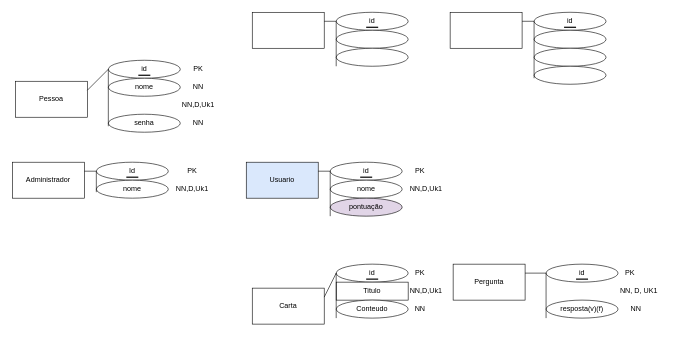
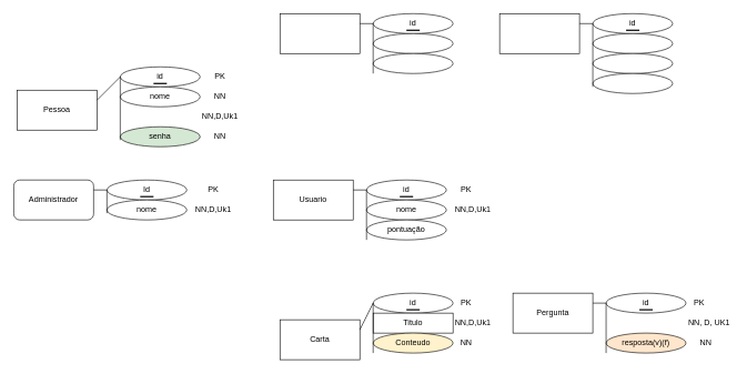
- <mxCell id="5" value="senha" style="ellipse;whiteSpace=wrap;html=1;" vertex="1" parent="1"><mxGeometry x="180" y="190" width="120" height="30" as="geometry" /></mxCell>
+ <mxCell id="5" value="senha" style="ellipse;whiteSpace=wrap;html=1;fillColor=#d5e8d4;" vertex="1" parent="1"><mxGeometry x="180" y="190" width="120" height="30" as="geometry" /></mxCell>
- <mxCell id="7" value="Administrador" style="rounded=0;whiteSpace=wrap;html=1;" vertex="1" parent="1"><mxGeometry x="20" y="270" width="120" height="60" as="geometry" /></mxCell>
+ <mxCell id="7" value="Administrador" style="whiteSpace=wrap;html=1;rounded=1;" vertex="1" parent="1"><mxGeometry x="20" y="270" width="120" height="60" as="geometry" /></mxCell>
- <mxCell id="12" value="Usuario" style="rounded=0;whiteSpace=wrap;html=1;fillColor=#dae8fc;" vertex="1" parent="1"><mxGeometry x="410" y="270" width="120" height="60" as="geometry" /></mxCell>
+ <mxCell id="12" value="Usuario" style="rounded=0;whiteSpace=wrap;html=1;" vertex="1" parent="1"><mxGeometry x="410" y="270" width="120" height="60" as="geometry" /></mxCell>
- <mxCell id="15" value="pontuação" style="ellipse;whiteSpace=wrap;html=1;fillColor=#e1d5e7;" vertex="1" parent="1"><mxGeometry x="550" y="330" width="120" height="30" as="geometry" /></mxCell>
+ <mxCell id="15" value="pontuação" style="ellipse;whiteSpace=wrap;html=1;" vertex="1" parent="1"><mxGeometry x="550" y="330" width="120" height="30" as="geometry" /></mxCell>
- <mxCell id="46" value="Pergunta" style="rounded=0;whiteSpace=wrap;html=1;" vertex="1" parent="1"><mxGeometry x="755" y="440" width="120" height="60" as="geometry" /></mxCell>
+ <mxCell id="46" value="Pergunta" style="rounded=0;whiteSpace=wrap;html=1;" vertex="1" parent="1"><mxGeometry x="770" y="440" width="120" height="60" as="geometry" /></mxCell>
- <mxCell id="43" value="Conteudo" style="ellipse;whiteSpace=wrap;html=1;" vertex="1" parent="1"><mxGeometry x="560" y="500" width="120" height="30" as="geometry" /></mxCell>
+ <mxCell id="43" value="Conteudo" style="ellipse;whiteSpace=wrap;html=1;fillColor=#fff2cc;" vertex="1" parent="1"><mxGeometry x="560" y="500" width="120" height="30" as="geometry" /></mxCell>
- <mxCell id="48" value="resposta(v)(f)" style="ellipse;whiteSpace=wrap;html=1;" vertex="1" parent="1"><mxGeometry x="910" y="500" width="120" height="30" as="geometry" /></mxCell>
+ <mxCell id="48" value="resposta(v)(f)" style="ellipse;whiteSpace=wrap;html=1;fillColor=#ffe6cc;" vertex="1" parent="1"><mxGeometry x="910" y="500" width="120" height="30" as="geometry" /></mxCell>
